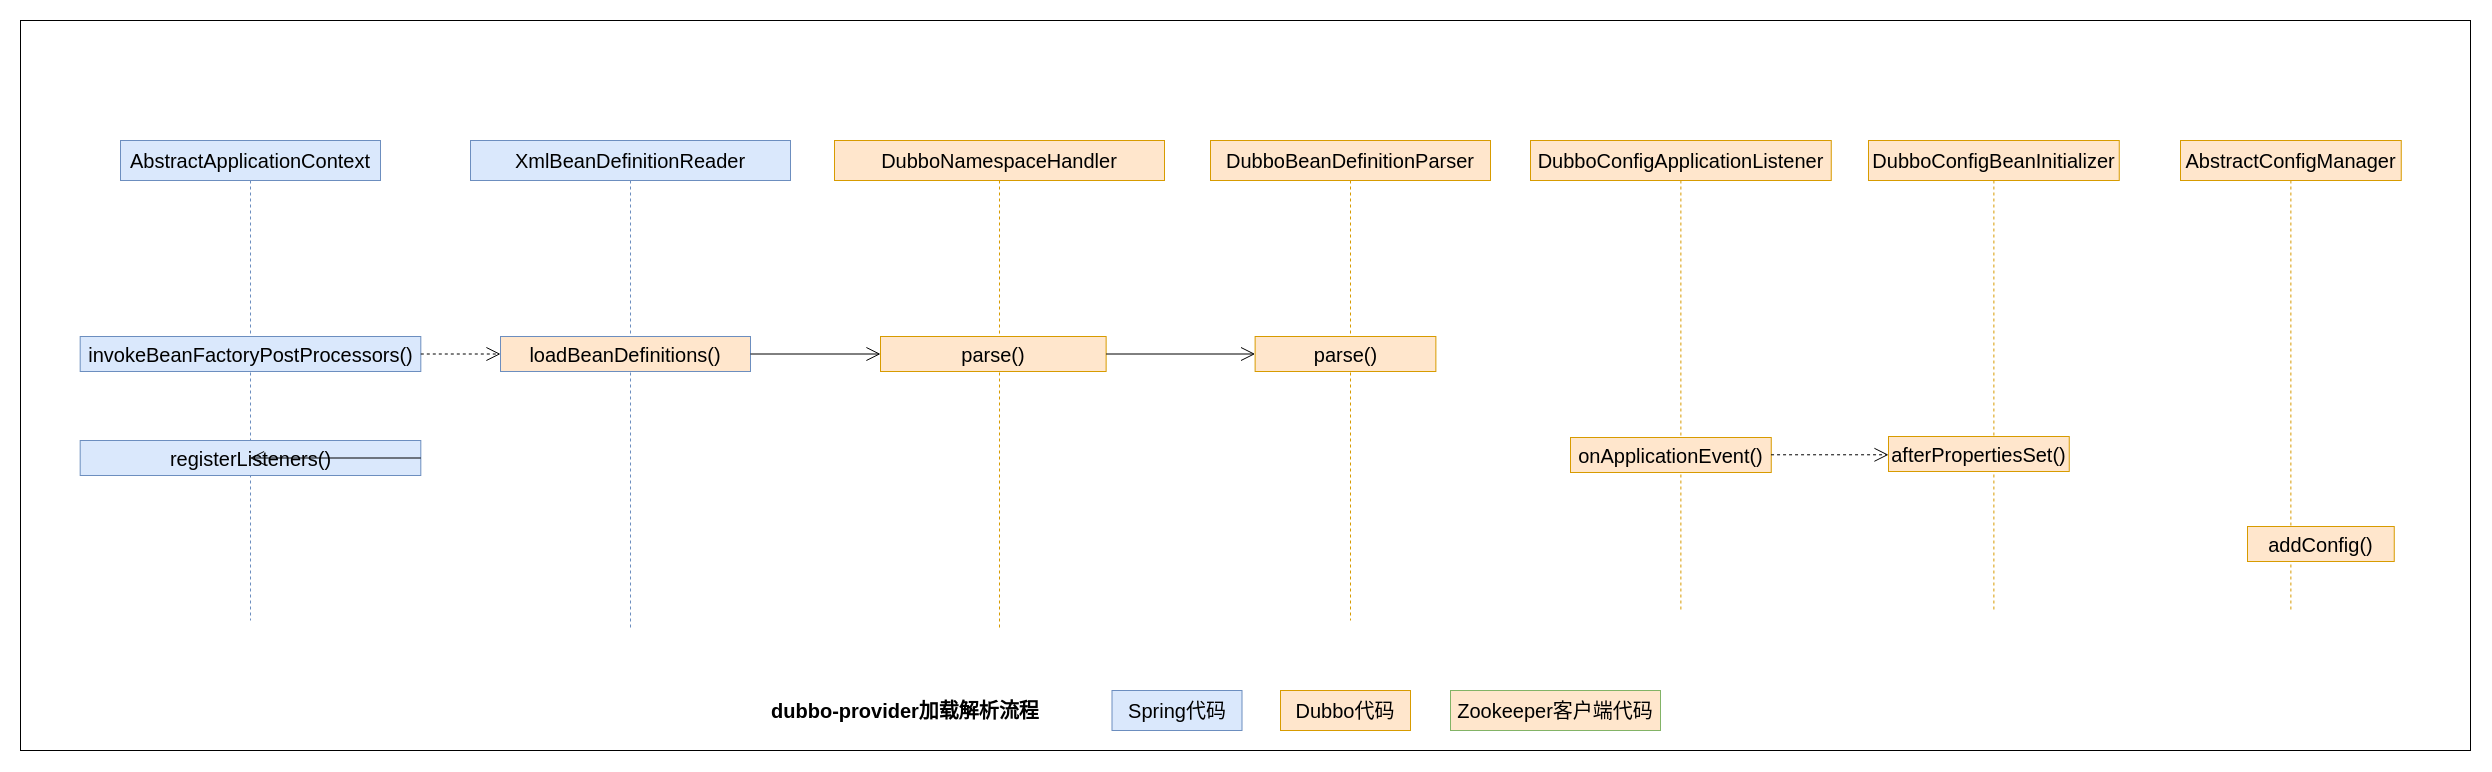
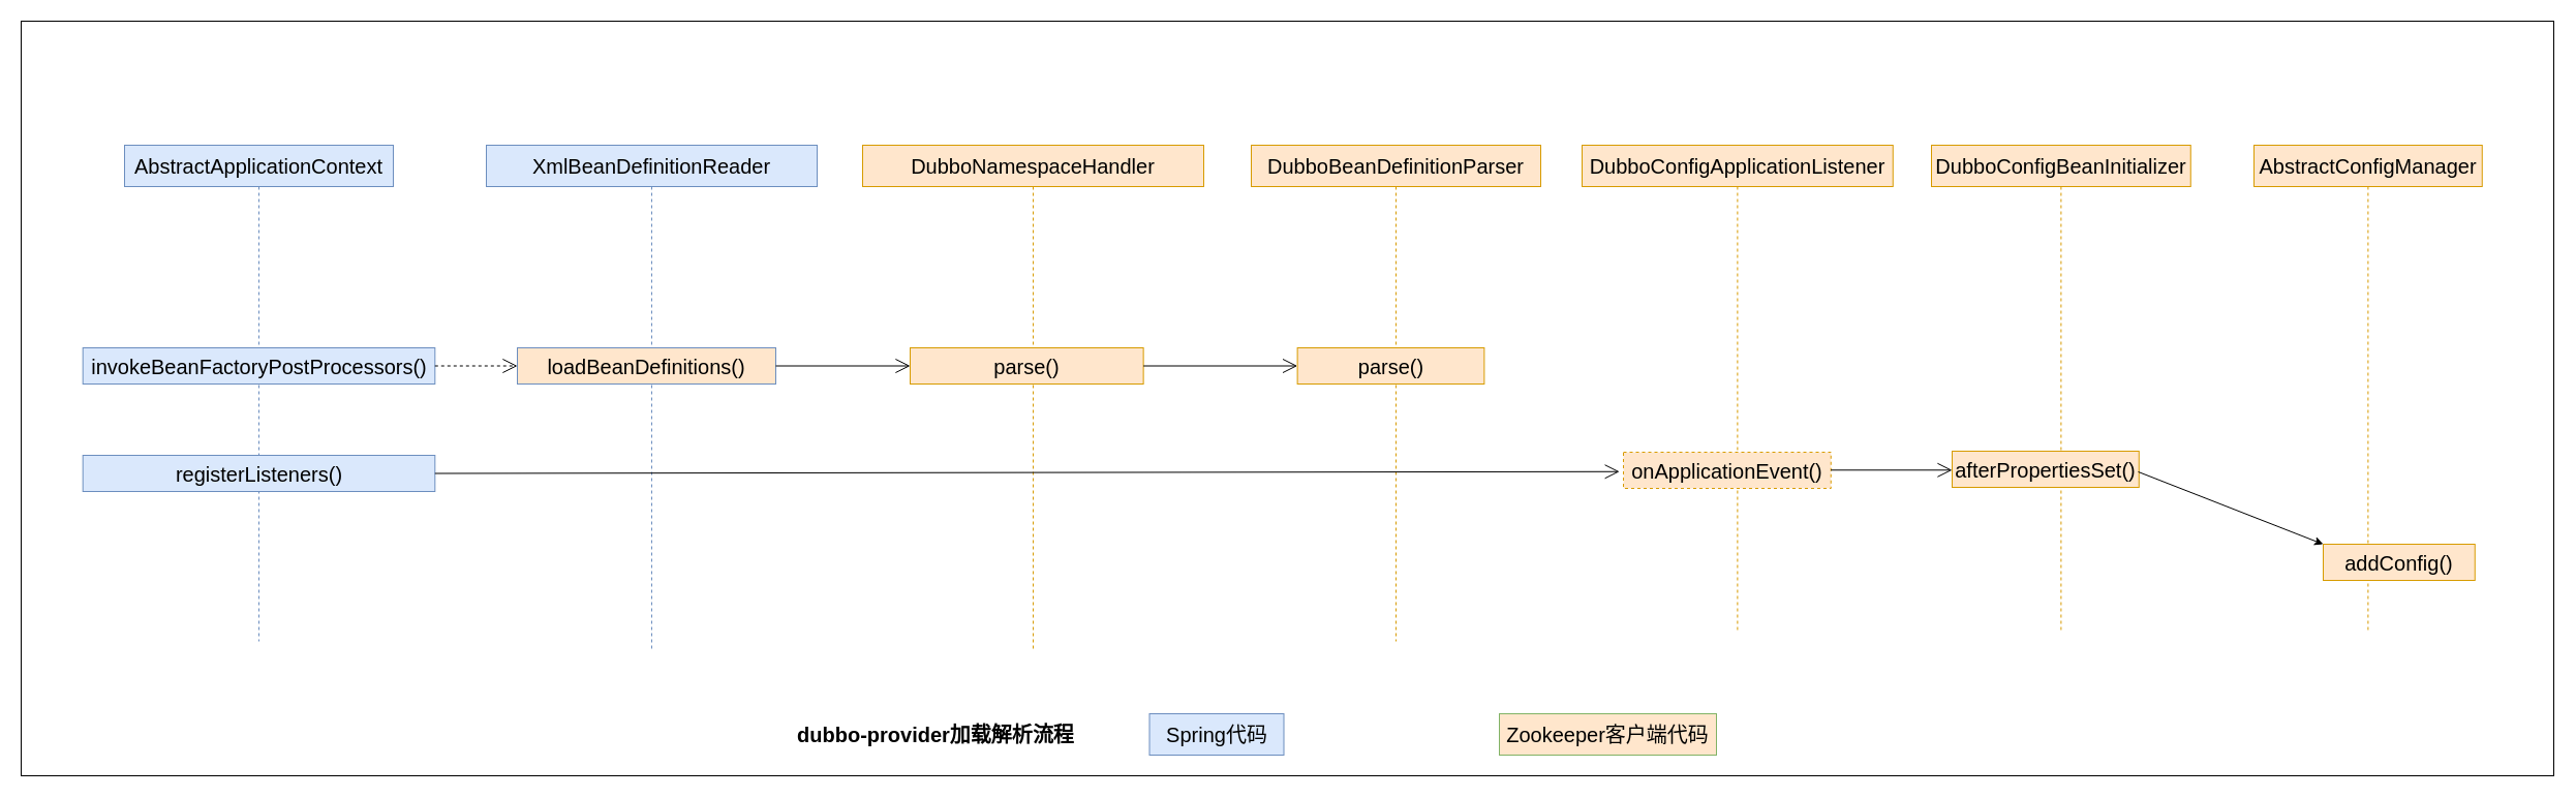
- <mxCell id="9" value="&lt;div style=&quot;text-align: left;&quot;&gt;&lt;span style=&quot;background-color: transparent; text-align: center; font-size: 20px; text-wrap-mode: wrap;&quot;&gt;onApplicationEvent&lt;/span&gt;&lt;span style=&quot;background-color: transparent; font-size: 20px; text-wrap-mode: wrap;&quot;&gt;()&lt;/span&gt;&lt;/div&gt;" style="html=1;points=[[0,0,0,0,5],[0,1,0,0,-5],[1,0,0,0,5],[1,1,0,0,-5]];perimeter=orthogonalPerimeter;outlineConnect=0;targetShapes=umlLifeline;portConstraint=eastwest;newEdgeStyle={&quot;curved&quot;:0,&quot;rounded&quot;:0};fillColor=#ffe6cc;strokeColor=#d79b00;" parent="8" vertex="1"><mxGeometry x="40" y="297" width="200.75" height="35" as="geometry" /></mxCell>
+ <mxCell id="9" value="&lt;div style=&quot;text-align: left;&quot;&gt;&lt;span style=&quot;background-color: transparent; text-align: center; font-size: 20px; text-wrap-mode: wrap;&quot;&gt;onApplicationEvent&lt;/span&gt;&lt;span style=&quot;background-color: transparent; font-size: 20px; text-wrap-mode: wrap;&quot;&gt;()&lt;/span&gt;&lt;/div&gt;" style="html=1;points=[[0,0,0,0,5],[0,1,0,0,-5],[1,0,0,0,5],[1,1,0,0,-5]];perimeter=orthogonalPerimeter;outlineConnect=0;targetShapes=umlLifeline;portConstraint=eastwest;newEdgeStyle={&quot;curved&quot;:0,&quot;rounded&quot;:0};fillColor=#ffe6cc;strokeColor=#d79b00;dashed=1;" parent="8" vertex="1"><mxGeometry x="40" y="297" width="200.75" height="35" as="geometry" /></mxCell>
- <mxCell id="19" value="" style="endArrow=open;endFill=1;endSize=12;html=1;rounded=0;exitX=0.999;exitY=0.494;exitDx=0;exitDy=0;exitPerimeter=0;dashed=1;" parent="1" source="9" target="18" edge="1"><mxGeometry width="160" relative="1" as="geometry"><mxPoint x="1680" y="380" as="sourcePoint" /><mxPoint x="1840" y="500" as="targetPoint" /></mxGeometry></mxCell>
+ <mxCell id="19" value="" style="endArrow=open;endFill=1;endSize=12;html=1;rounded=0;exitX=0.999;exitY=0.494;exitDx=0;exitDy=0;exitPerimeter=0;" parent="1" source="9" target="18" edge="1"><mxGeometry width="160" relative="1" as="geometry"><mxPoint x="1680" y="380" as="sourcePoint" /><mxPoint x="1840" y="500" as="targetPoint" /></mxGeometry></mxCell>
- <mxCell id="27" value="" style="endArrow=open;endFill=1;endSize=12;html=1;rounded=0;exitX=1;exitY=0.5;exitDx=0;exitDy=0;" parent="1" source="26" target="10" edge="1"><mxGeometry width="160" relative="1" as="geometry"><mxPoint x="480" y="456.88" as="sourcePoint" /><mxPoint x="640" y="456.88" as="targetPoint" /></mxGeometry></mxCell>
+ <mxCell id="27" value="" style="endArrow=open;endFill=1;endSize=12;html=1;rounded=0;exitX=1;exitY=0.5;exitDx=0;exitDy=0;entryX=-0.019;entryY=0.536;entryDx=0;entryDy=0;entryPerimeter=0;" parent="1" source="26" target="9" edge="1"><mxGeometry width="160" relative="1" as="geometry"><mxPoint x="480" y="456.88" as="sourcePoint" /><mxPoint x="640" y="456.88" as="targetPoint" /></mxGeometry></mxCell>
+ <mxCell id="25" value="" style="endArrow=classic;html=1;rounded=0;exitX=0.996;exitY=0.571;exitDx=0;exitDy=0;exitPerimeter=0;" parent="1" source="18" target="24" edge="1"><mxGeometry width="50" height="50" relative="1" as="geometry"><mxPoint x="1920" y="390" as="sourcePoint" /><mxPoint x="1970" y="340" as="targetPoint" /></mxGeometry></mxCell>
- <mxCell id="21" value="Dubbo代码" style="rounded=0;whiteSpace=wrap;html=1;fontSize=20;fillColor=#ffe6cc;strokeColor=#d79b00;" parent="1" vertex="1"><mxGeometry x="1280" y="690" width="130" height="40" as="geometry" /></mxCell>
